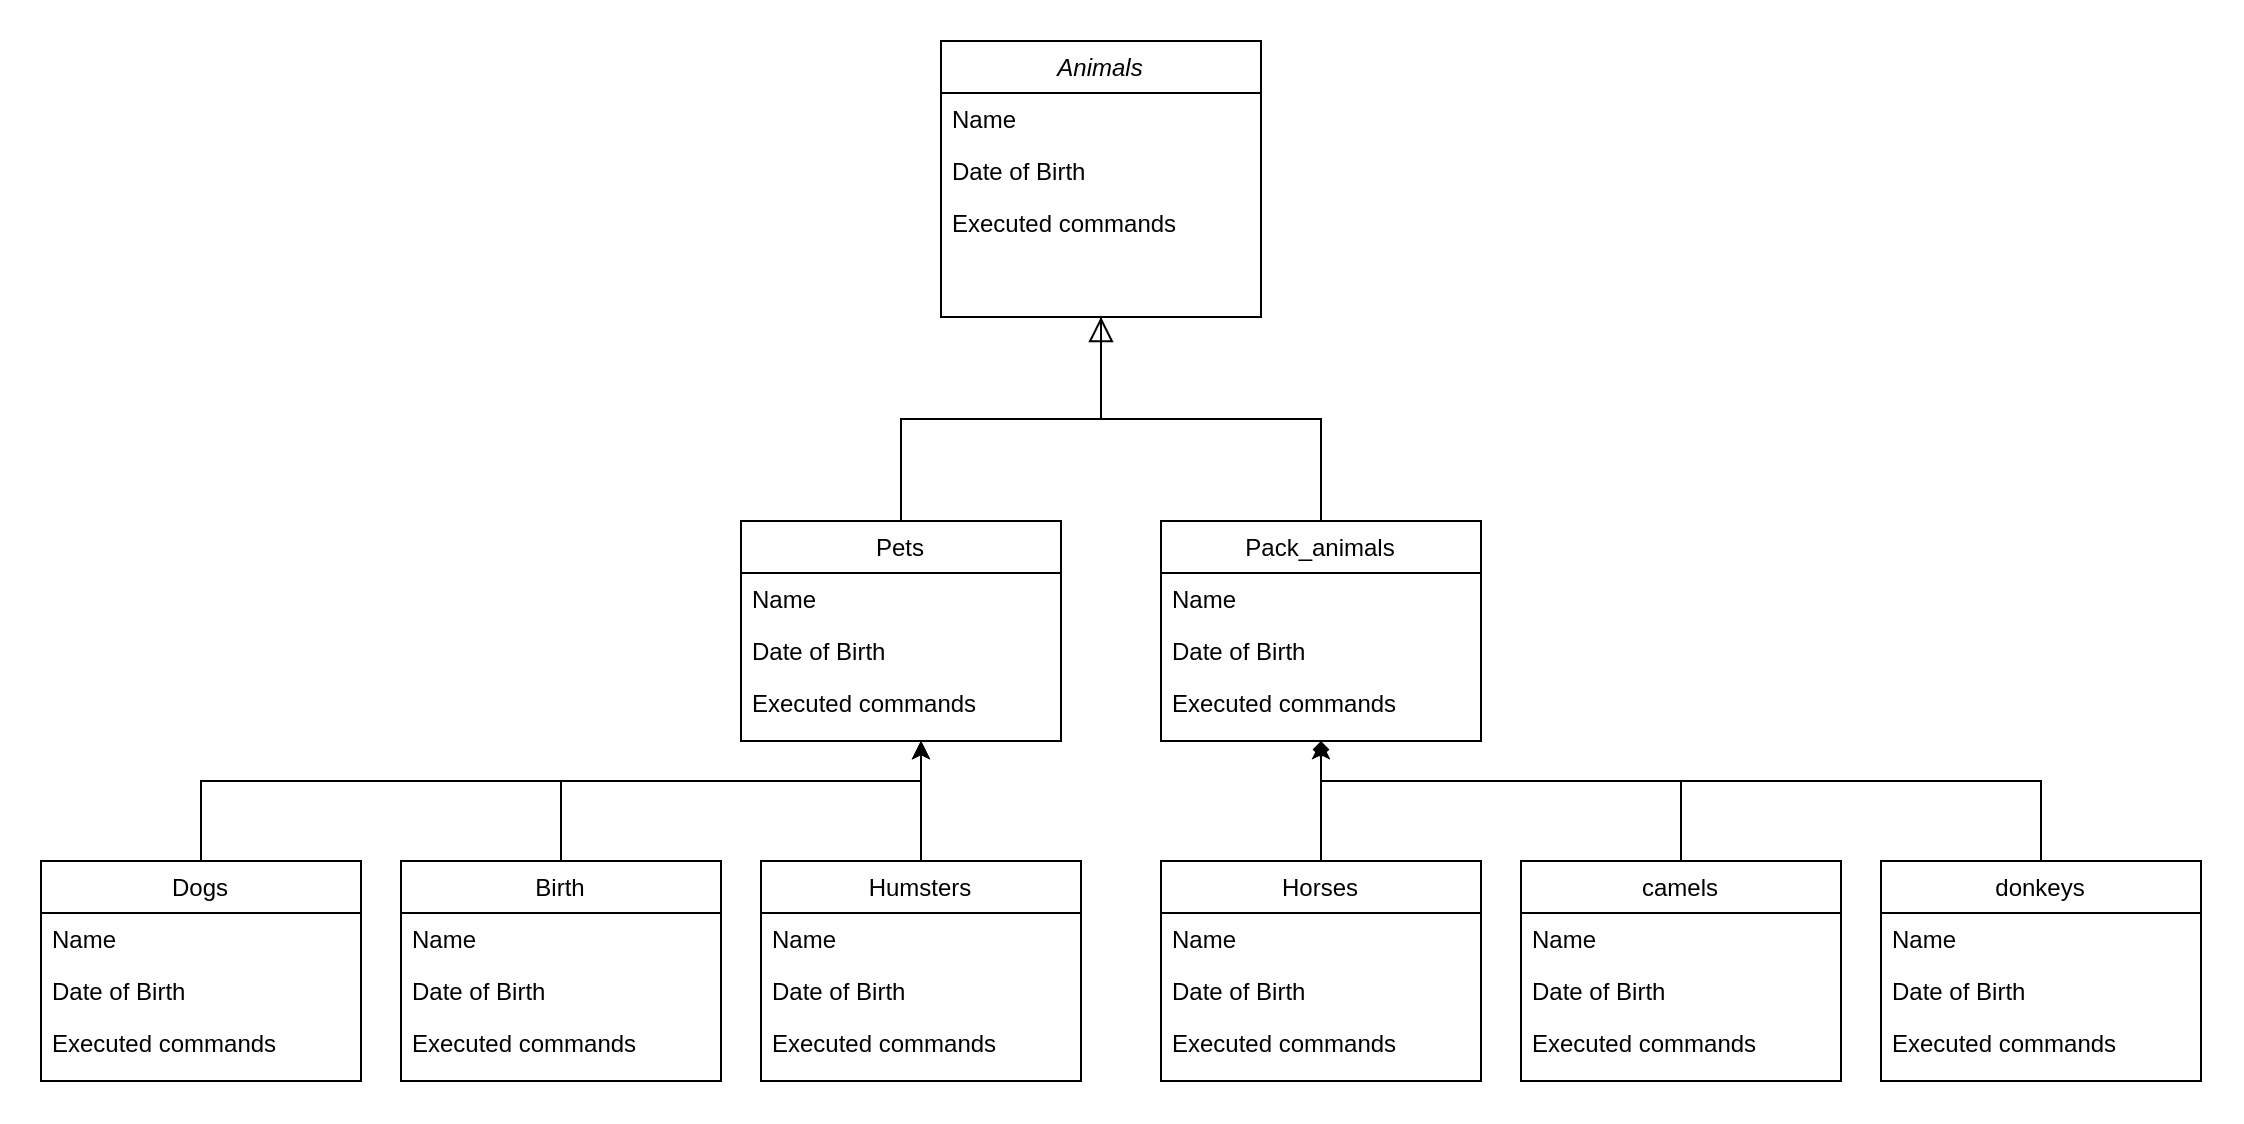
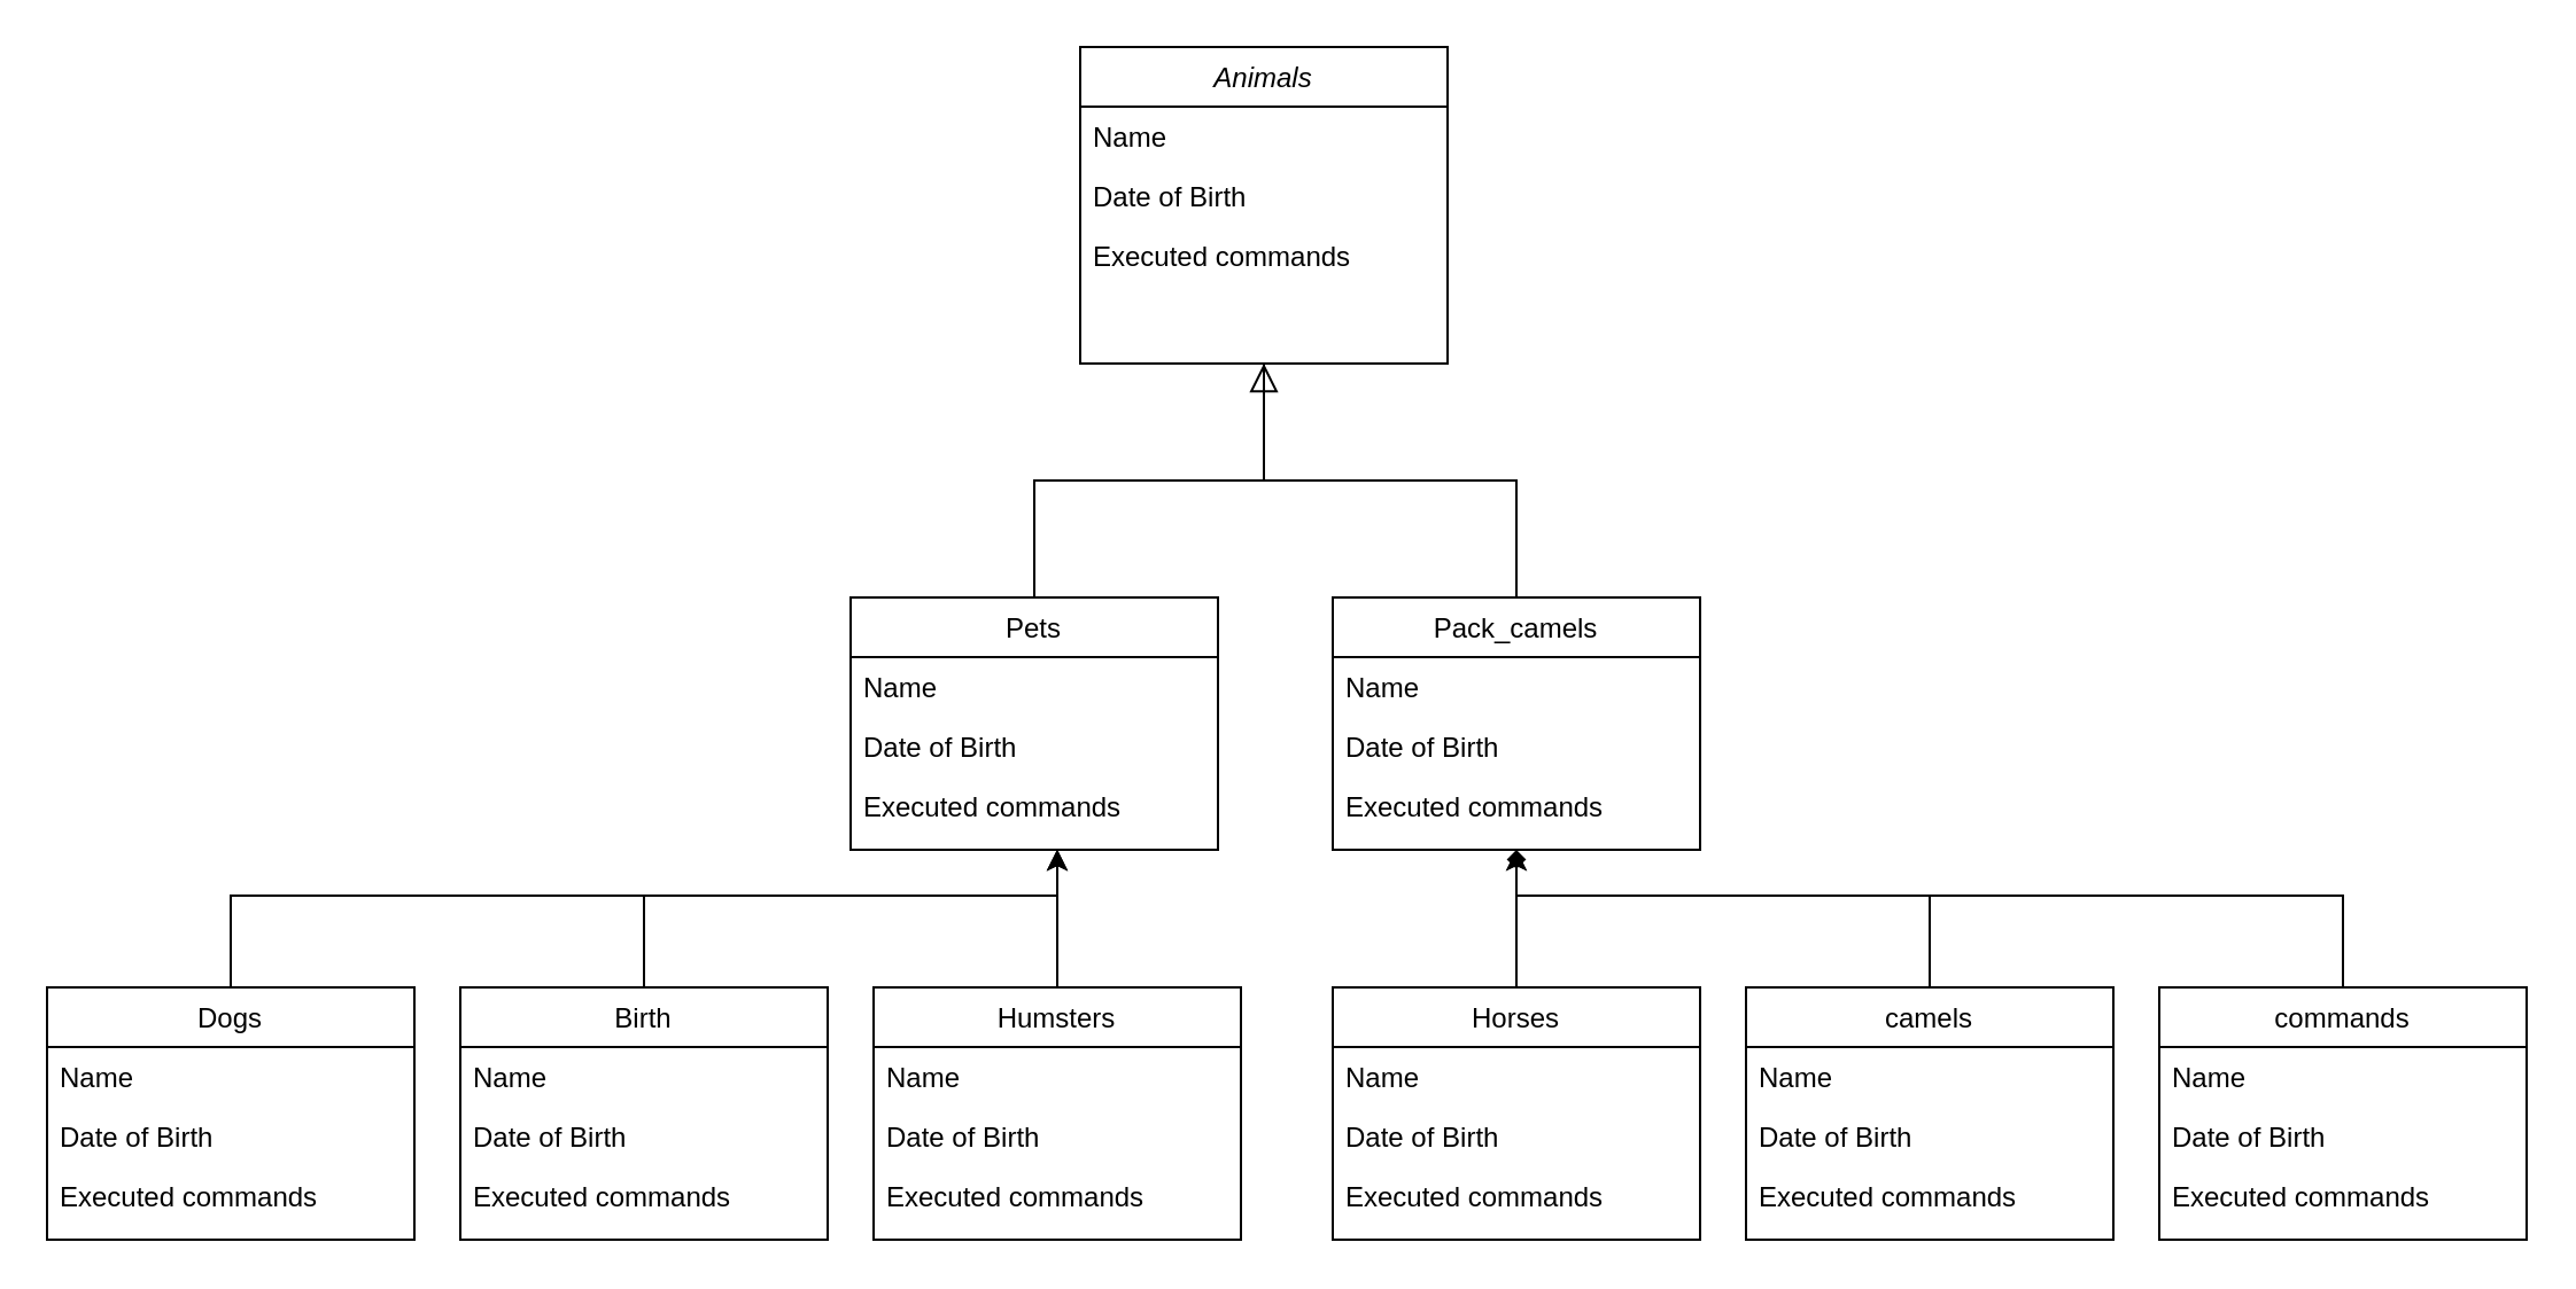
- <mxCell id="12" value="Pack_animals" style="swimlane;fontStyle=0;align=center;verticalAlign=top;childLayout=stackLayout;horizontal=1;startSize=26;horizontalStack=0;resizeParent=1;resizeLast=0;collapsible=1;marginBottom=0;rounded=0;shadow=0;strokeWidth=1;" parent="1" vertex="1"><mxGeometry x="580" y="260" width="160" height="110" as="geometry"><mxRectangle x="130" y="380" width="160" height="26" as="alternateBounds" /></mxGeometry></mxCell>
+ <mxCell id="12" value="Pack_camels" style="swimlane;fontStyle=0;align=center;verticalAlign=top;childLayout=stackLayout;horizontal=1;startSize=26;horizontalStack=0;resizeParent=1;resizeLast=0;collapsible=1;marginBottom=0;rounded=0;shadow=0;strokeWidth=1;" parent="1" vertex="1"><mxGeometry x="580" y="260" width="160" height="110" as="geometry"><mxRectangle x="130" y="380" width="160" height="26" as="alternateBounds" /></mxGeometry></mxCell>
- <mxCell id="32" value="donkeys" style="swimlane;fontStyle=0;align=center;verticalAlign=top;childLayout=stackLayout;horizontal=1;startSize=26;horizontalStack=0;resizeParent=1;resizeLast=0;collapsible=1;marginBottom=0;rounded=0;shadow=0;strokeWidth=1;" parent="1" vertex="1"><mxGeometry x="940" y="430" width="160" height="110" as="geometry"><mxRectangle x="130" y="380" width="160" height="26" as="alternateBounds" /></mxGeometry></mxCell>
+ <mxCell id="32" value="commands" style="swimlane;fontStyle=0;align=center;verticalAlign=top;childLayout=stackLayout;horizontal=1;startSize=26;horizontalStack=0;resizeParent=1;resizeLast=0;collapsible=1;marginBottom=0;rounded=0;shadow=0;strokeWidth=1;" parent="1" vertex="1"><mxGeometry x="940" y="430" width="160" height="110" as="geometry"><mxRectangle x="130" y="380" width="160" height="26" as="alternateBounds" /></mxGeometry></mxCell>
